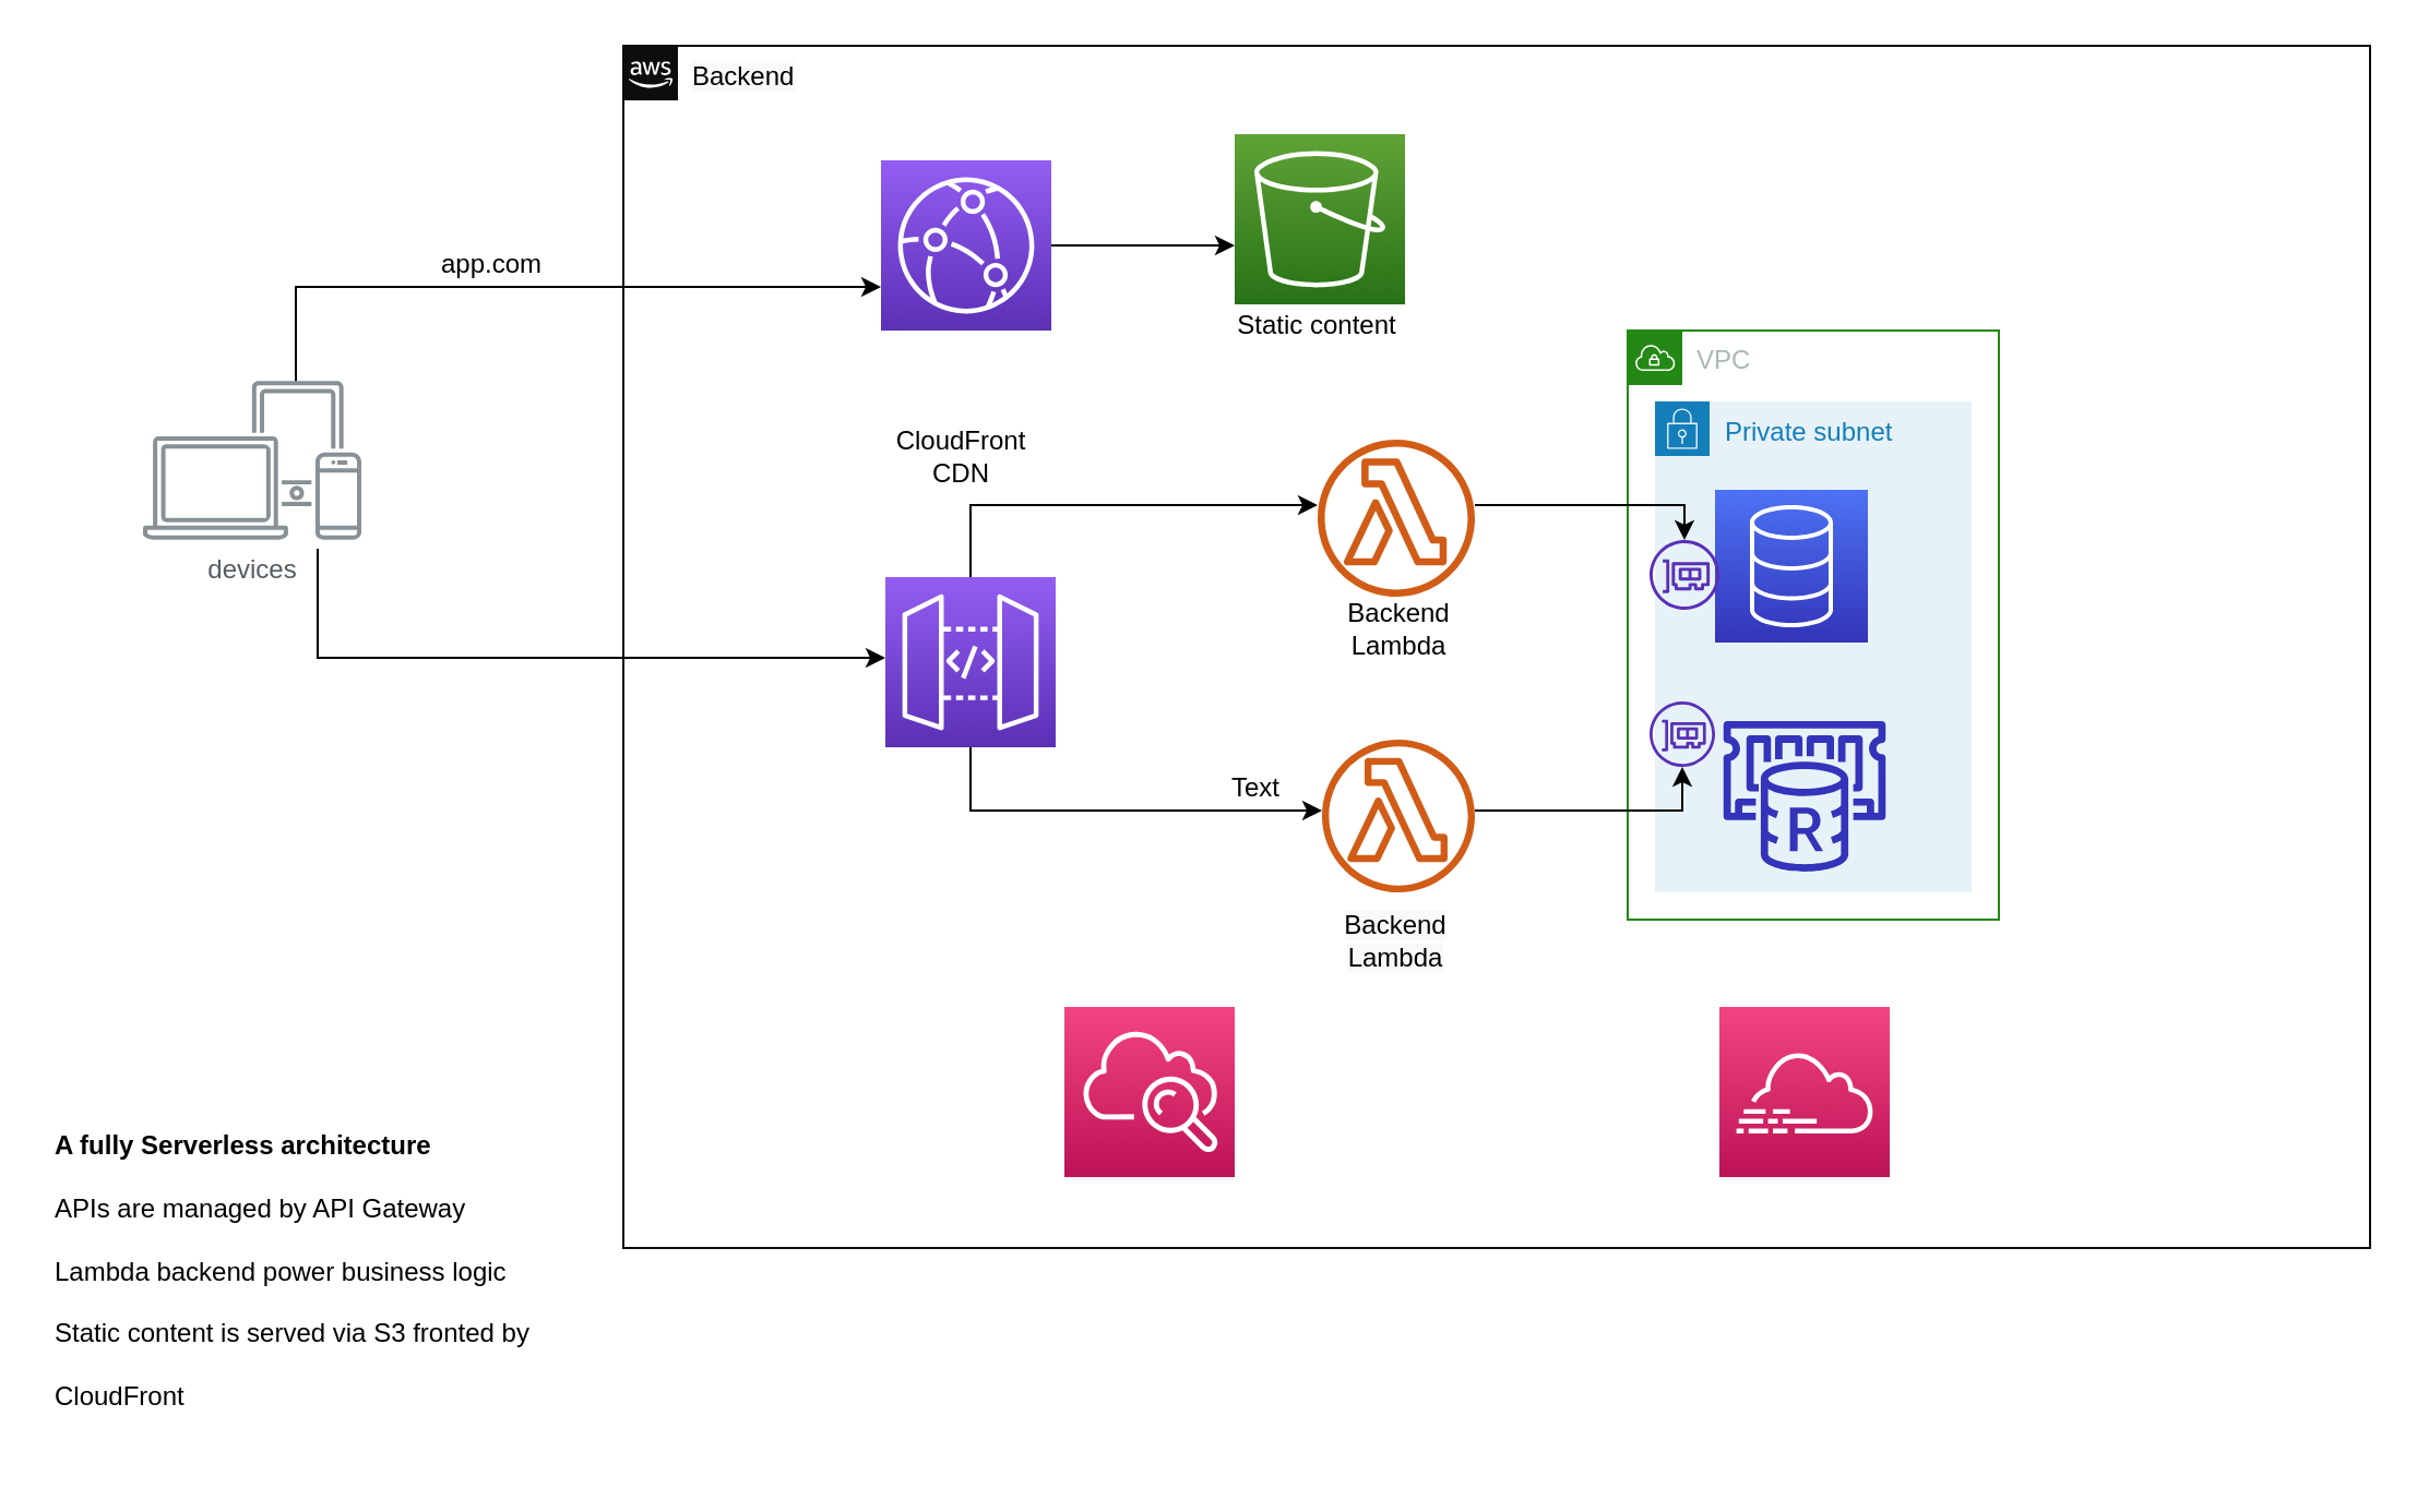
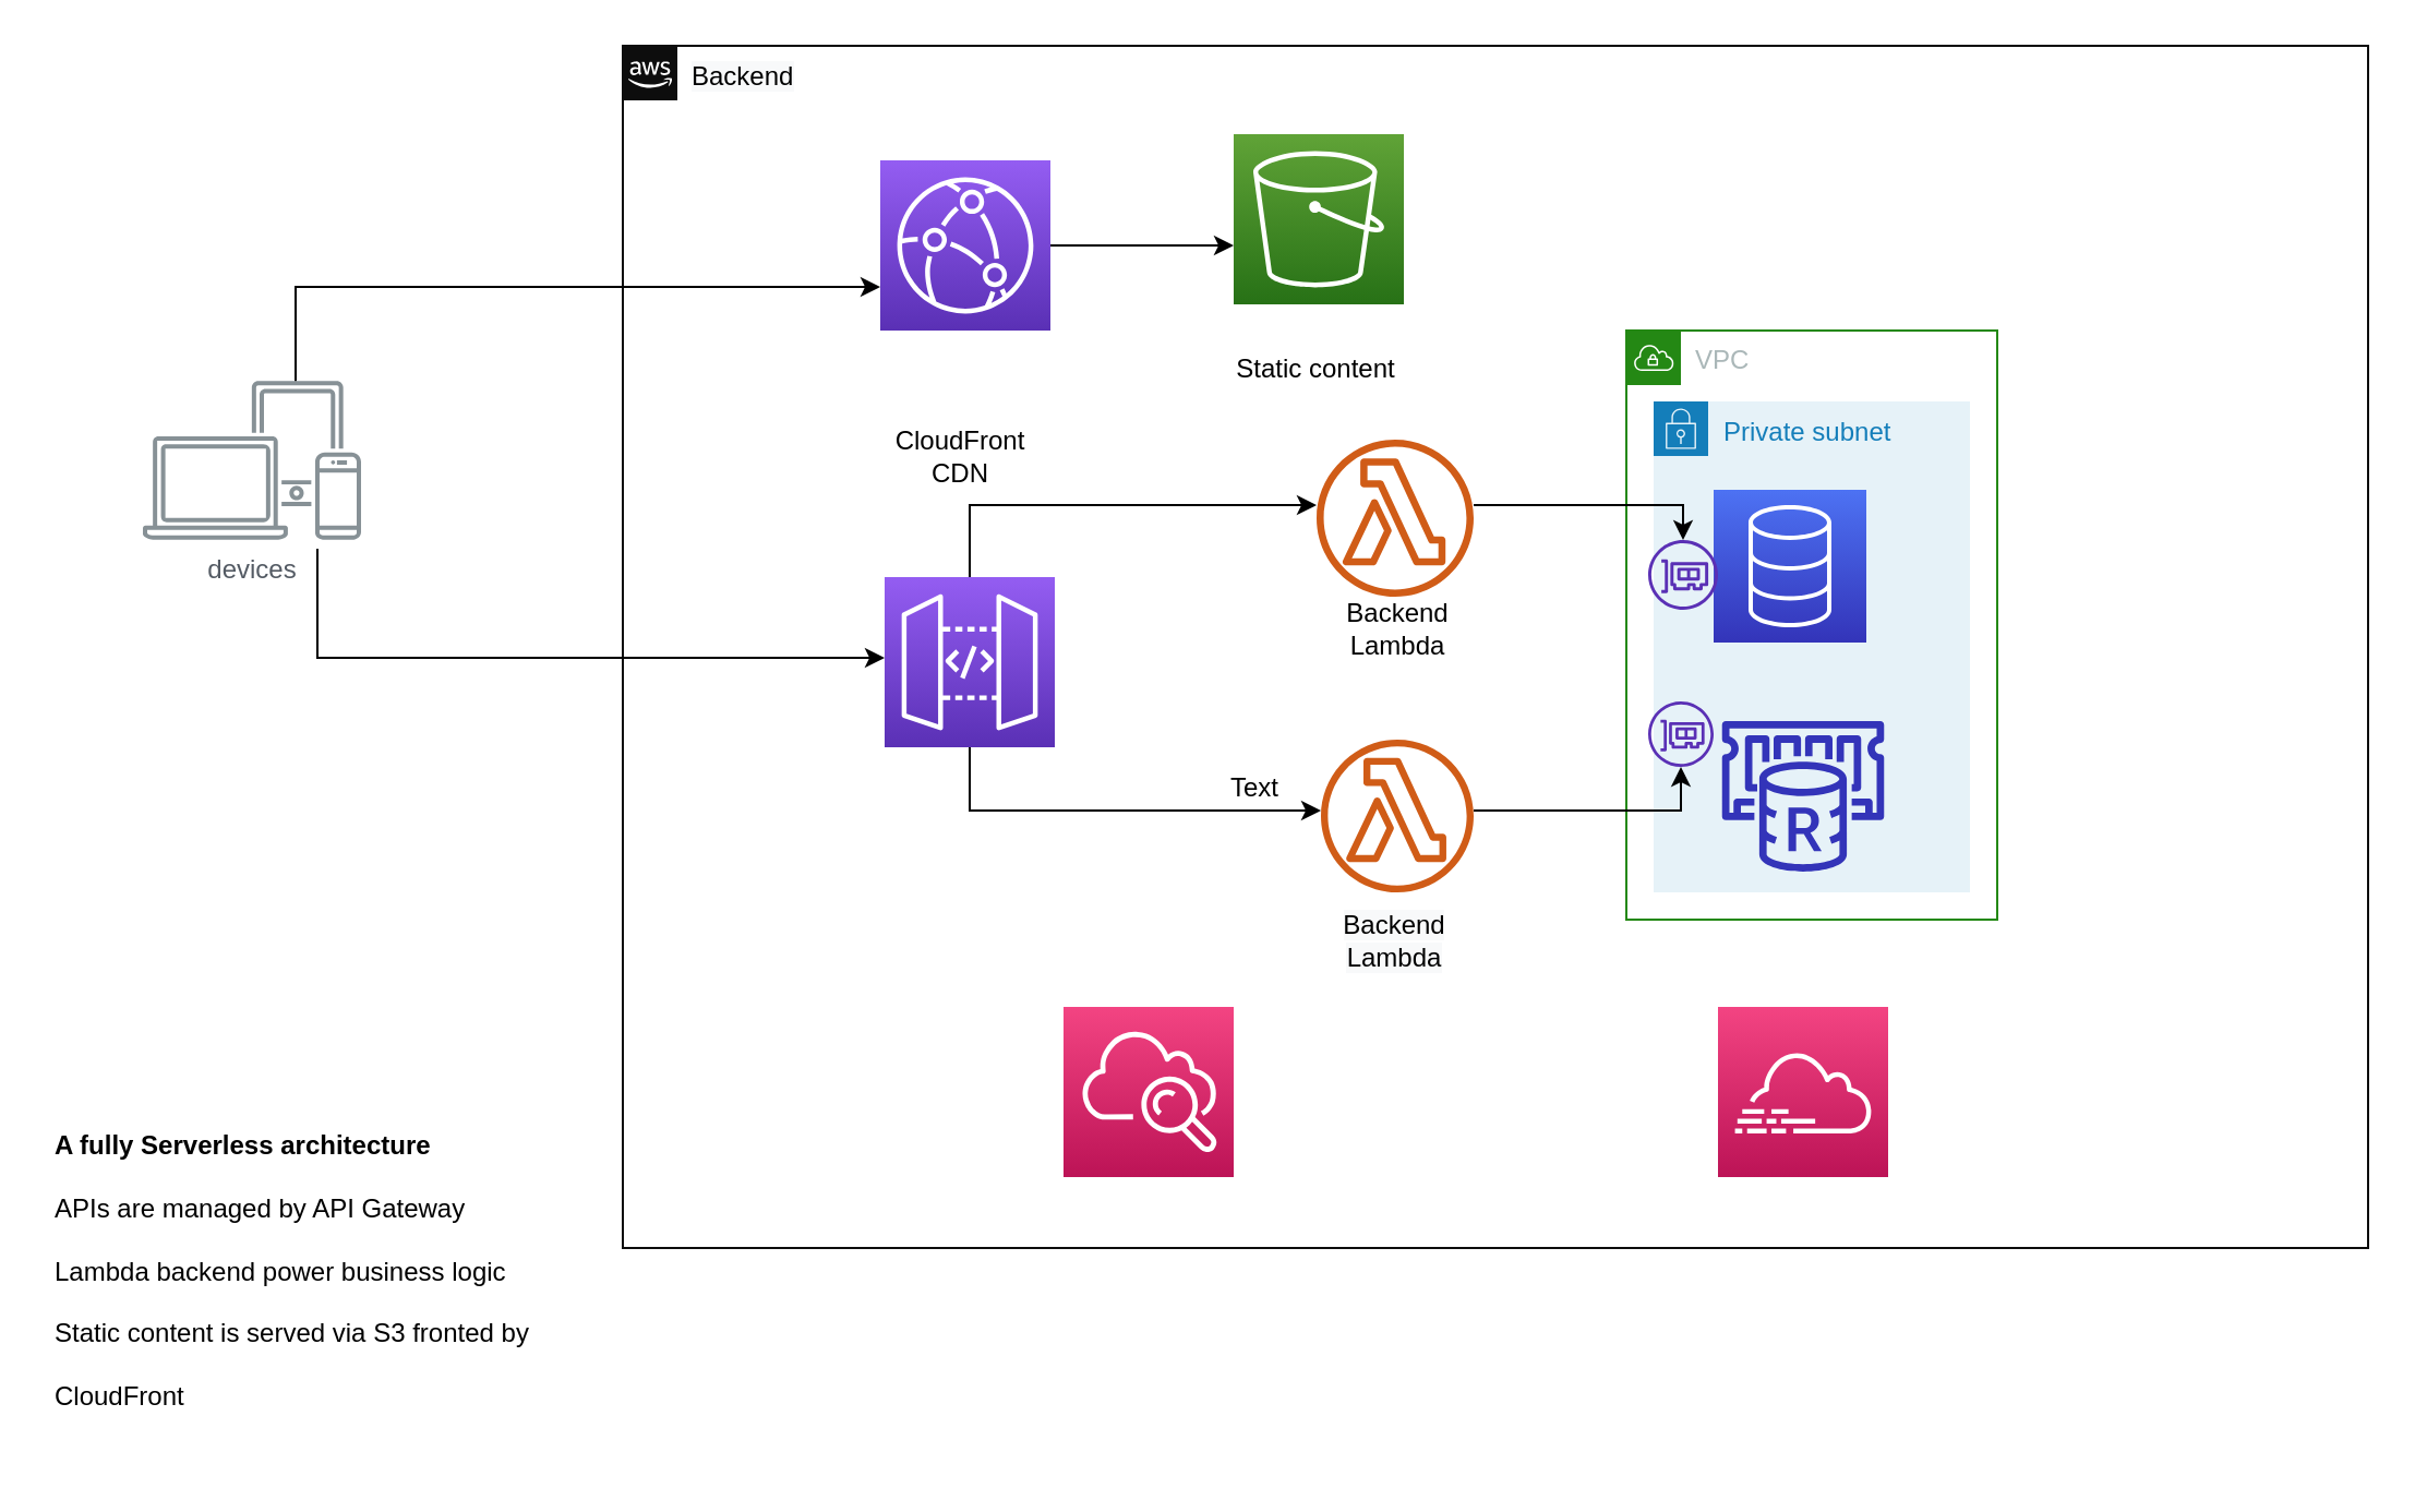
- <mxCell id="31" value="app.com" style="text;html=1;strokeColor=none;fillColor=none;align=center;verticalAlign=middle;whiteSpace=wrap;rounded=0;shadow=0;" vertex="1" parent="1"><mxGeometry x="205" y="111" width="40" height="20" as="geometry" /></mxCell>
- <mxCell id="28" value="Static content" style="text;html=1;strokeColor=none;fillColor=none;align=center;verticalAlign=middle;whiteSpace=wrap;rounded=0;shadow=0;" vertex="1" parent="1"><mxGeometry x="565" y="139" width="76" height="20" as="geometry" /></mxCell>
+ <mxCell id="28" value="Static content" style="text;html=1;strokeColor=none;fillColor=none;align=center;verticalAlign=middle;whiteSpace=wrap;rounded=0;shadow=0;" vertex="1" parent="1"><mxGeometry x="565" y="159" width="76" height="20" as="geometry" /></mxCell>
